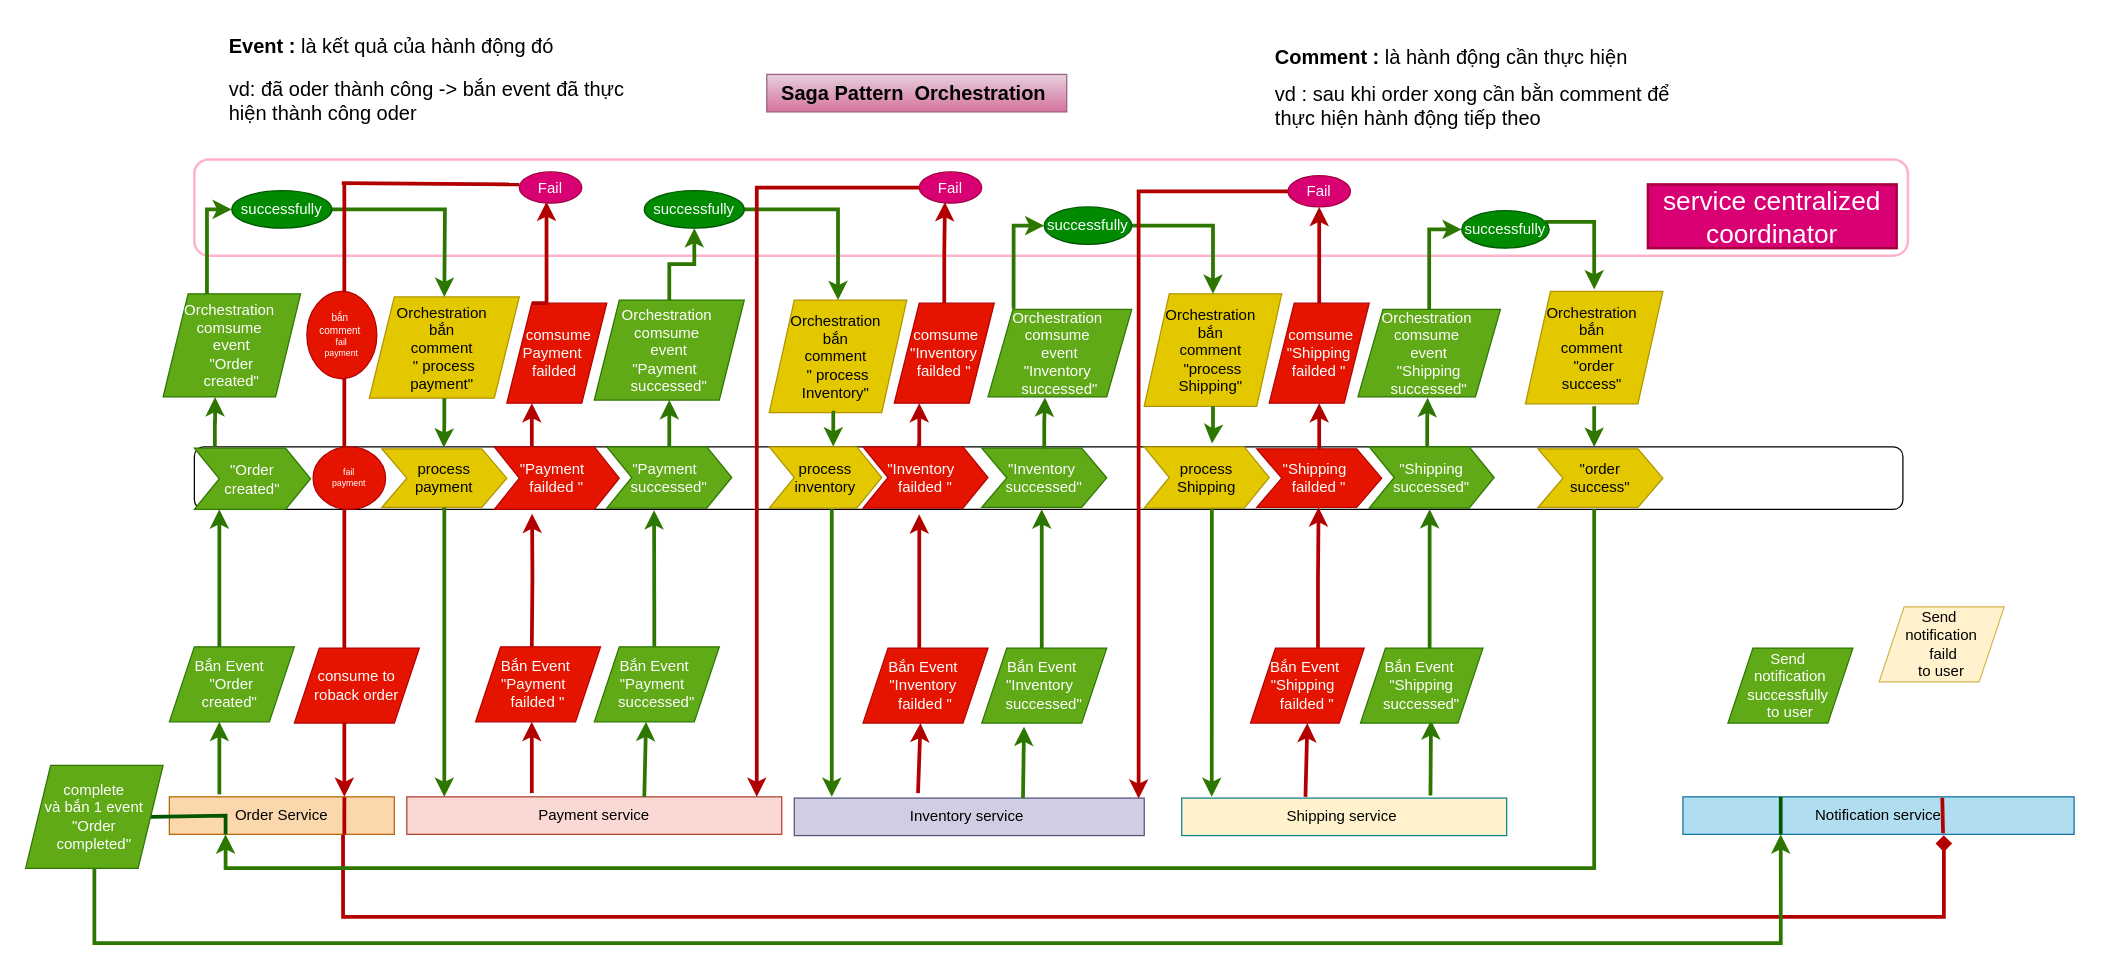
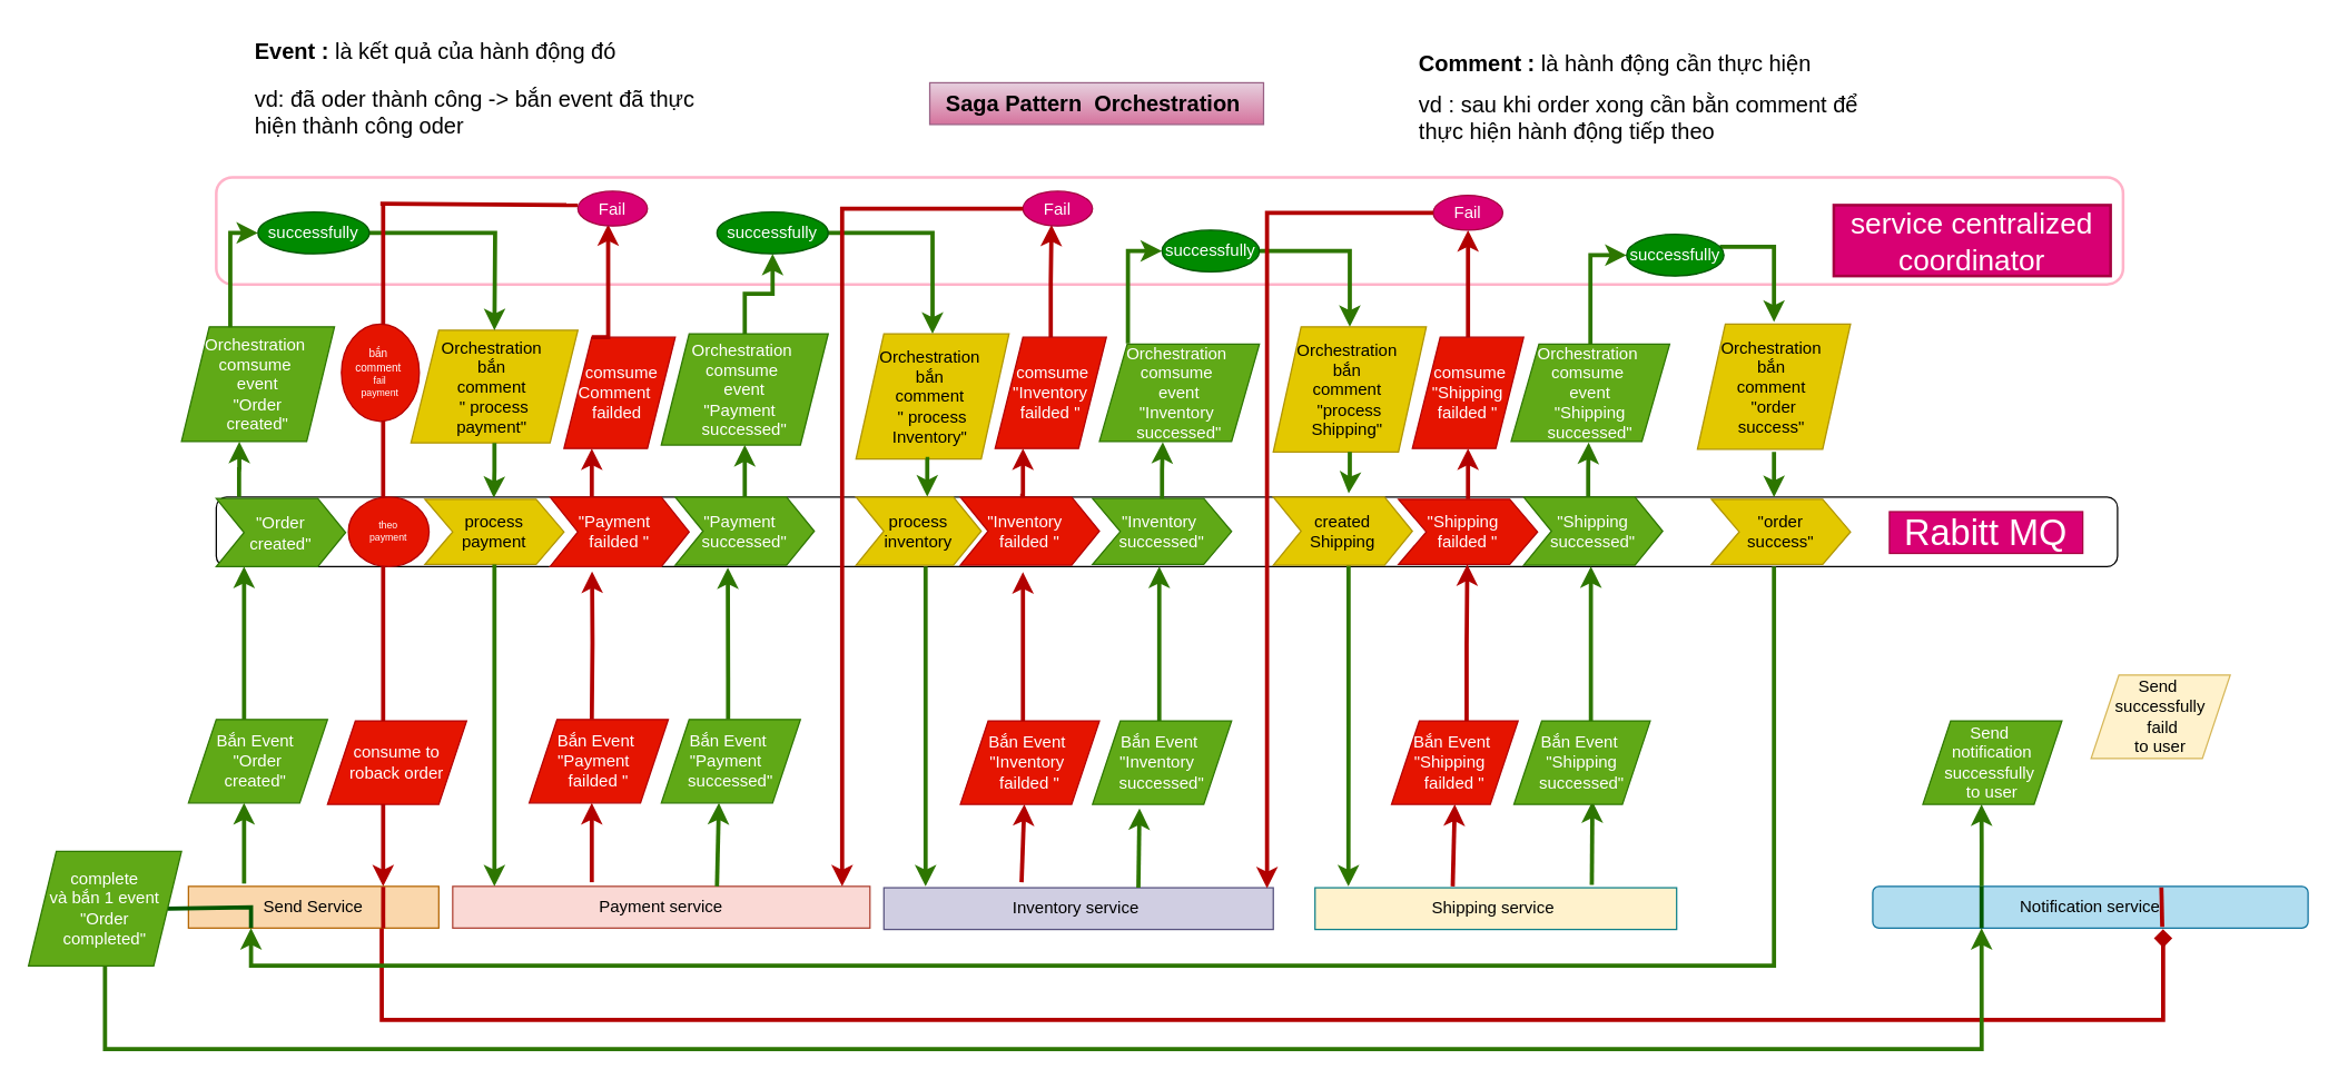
- <mxCell id="85" value="&lt;span style=&quot;font-size: 16px;&quot;&gt;&lt;b&gt;Saga Pattern&amp;nbsp; &lt;/b&gt;&lt;/span&gt;&lt;span style=&quot;font-size: 16px;&quot;&gt;&lt;b&gt;Orchestration&lt;/b&gt;&lt;/span&gt;&lt;span style=&quot;font-size: 16px;&quot;&gt;&lt;b&gt;&amp;nbsp;&lt;/b&gt;&lt;/span&gt;" style="text;html=1;align=center;verticalAlign=middle;whiteSpace=wrap;rounded=0;fillColor=#e6d0de;gradientColor=#d5739d;strokeColor=#996185;" parent="1" vertex="1"><mxGeometry x="613" y="59" width="240" height="30" as="geometry" /></mxCell>
+ <mxCell id="85" value="&lt;span style=&quot;font-size: 16px;&quot;&gt;&lt;b&gt;Saga Pattern&amp;nbsp; &lt;/b&gt;&lt;/span&gt;&lt;span style=&quot;font-size: 16px;&quot;&gt;&lt;b&gt;Orchestration&lt;/b&gt;&lt;/span&gt;&lt;span style=&quot;font-size: 16px;&quot;&gt;&lt;b&gt;&amp;nbsp;&lt;/b&gt;&lt;/span&gt;" style="text;html=1;align=center;verticalAlign=middle;whiteSpace=wrap;rounded=0;fillColor=#e6d0de;gradientColor=#d5739d;strokeColor=#996185;" parent="1" vertex="1"><mxGeometry x="668" y="59" width="240" height="30" as="geometry" /></mxCell>
- <mxCell id="38" value="&lt;div&gt;&lt;span style=&quot;background-color: initial;&quot;&gt;&amp;nbsp; &amp;nbsp; comsume&amp;nbsp;&lt;/span&gt;&amp;nbsp;&amp;nbsp;&lt;/div&gt;&lt;div&gt;Payment&amp;nbsp;&lt;span style=&quot;background-color: initial;&quot;&gt;&amp;nbsp;&lt;/span&gt;&lt;/div&gt;&lt;div&gt;failded&amp;nbsp;&lt;/div&gt;" style="shape=parallelogram;perimeter=parallelogramPerimeter;whiteSpace=wrap;html=1;fixedSize=1;fillColor=#e51400;fontColor=#ffffff;strokeColor=#B20000;" parent="1" vertex="1"><mxGeometry x="405" y="242" width="80" height="80" as="geometry" /></mxCell>
+ <mxCell id="38" value="&lt;div&gt;&lt;span style=&quot;background-color: initial;&quot;&gt;&amp;nbsp; &amp;nbsp; comsume&amp;nbsp;&lt;/span&gt;&amp;nbsp;&amp;nbsp;&lt;/div&gt;&lt;div&gt;Comment&amp;nbsp;&lt;span style=&quot;background-color: initial;&quot;&gt;&amp;nbsp;&lt;/span&gt;&lt;/div&gt;&lt;div&gt;failded&amp;nbsp;&lt;/div&gt;" style="shape=parallelogram;perimeter=parallelogramPerimeter;whiteSpace=wrap;html=1;fixedSize=1;fillColor=#e51400;fontColor=#ffffff;strokeColor=#B20000;" parent="1" vertex="1"><mxGeometry x="405" y="242" width="80" height="80" as="geometry" /></mxCell>
- <mxCell id="89" value="fail&lt;div style=&quot;font-size: 7px;&quot;&gt;payment&lt;/div&gt;" style="ellipse;whiteSpace=wrap;html=1;fillColor=#e51400;fontColor=#ffffff;strokeColor=#B20000;fontSize=7;" parent="1" vertex="1"><mxGeometry x="250" y="357" width="58" height="50" as="geometry" /></mxCell>
+ <mxCell id="89" value="theo&lt;div style=&quot;font-size: 7px;&quot;&gt;payment&lt;/div&gt;" style="ellipse;whiteSpace=wrap;html=1;fillColor=#e51400;fontColor=#ffffff;strokeColor=#B20000;fontSize=7;" parent="1" vertex="1"><mxGeometry x="250" y="357" width="58" height="50" as="geometry" /></mxCell>
- <mxCell id="65" value="&lt;div&gt;process&lt;/div&gt;&lt;div&gt;Shipping&lt;/div&gt;" style="shape=step;perimeter=stepPerimeter;fixedSize=1;points=[];whiteSpace=wrap;html=1;fillColor=#e3c800;fontColor=#000000;strokeColor=#B09500;" parent="1" vertex="1"><mxGeometry x="915" y="357" width="100" height="49" as="geometry" /></mxCell>
+ <mxCell id="65" value="&lt;div&gt;created&lt;/div&gt;&lt;div&gt;Shipping&lt;/div&gt;" style="shape=step;perimeter=stepPerimeter;fixedSize=1;points=[];whiteSpace=wrap;html=1;fillColor=#e3c800;fontColor=#000000;strokeColor=#B09500;" parent="1" vertex="1"><mxGeometry x="915" y="357" width="100" height="49" as="geometry" /></mxCell>
+ <mxCell id="97" value="Rabitt MQ" style="text;html=1;align=center;verticalAlign=middle;whiteSpace=wrap;rounded=0;fillColor=#d80073;fontColor=#ffffff;strokeColor=#A50040;fontSize=26;" parent="1" vertex="1"><mxGeometry x="1358" y="367.5" width="139" height="30" as="geometry" /></mxCell>
- <mxCell id="99" value="Send&amp;nbsp;&lt;div&gt;notification&lt;/div&gt;&lt;div&gt;&amp;nbsp;faild&lt;/div&gt;&lt;div&gt;to user&lt;/div&gt;" style="shape=parallelogram;perimeter=parallelogramPerimeter;whiteSpace=wrap;html=1;fixedSize=1;fillColor=#fff2cc;strokeColor=#d6b656;" vertex="1" parent="1"><mxGeometry x="1503" y="485" width="100" height="60" as="geometry" /></mxCell>
+ <mxCell id="99" value="Send&amp;nbsp;&lt;div&gt;successfully&lt;/div&gt;&lt;div&gt;&amp;nbsp;faild&lt;/div&gt;&lt;div&gt;to user&lt;/div&gt;" style="shape=parallelogram;perimeter=parallelogramPerimeter;whiteSpace=wrap;html=1;fixedSize=1;fillColor=#fff2cc;strokeColor=#d6b656;" vertex="1" parent="1"><mxGeometry x="1503" y="485" width="100" height="60" as="geometry" /></mxCell>
+ <mxCell id="105" style="edgeStyle=orthogonalEdgeStyle;rounded=0;orthogonalLoop=1;jettySize=auto;html=1;entryX=0.422;entryY=1;entryDx=0;entryDy=0;exitX=0.25;exitY=0;exitDx=0;exitDy=0;entryPerimeter=0;fillColor=#60a917;strokeColor=#2D7600;strokeWidth=3;" edge="1" parent="1" source="71" target="73"><mxGeometry relative="1" as="geometry"><Array as="points"><mxPoint x="1425" y="607" /><mxPoint x="1425" y="607" /></Array></mxGeometry></mxCell>
- <mxCell id="3" value="Order Service" style="rounded=0;whiteSpace=wrap;html=1;fillColor=#fad7ac;strokeColor=#b46504;" parent="1" vertex="1"><mxGeometry x="135" y="637" width="180" height="30" as="geometry" /></mxCell>
+ <mxCell id="3" value="Send Service" style="rounded=0;whiteSpace=wrap;html=1;fillColor=#fad7ac;strokeColor=#b46504;" parent="1" vertex="1"><mxGeometry x="135" y="637" width="180" height="30" as="geometry" /></mxCell>
- <mxCell id="71" value="Notification service" style="rounded=0;whiteSpace=wrap;html=1;fillColor=#b1ddf0;strokeColor=#10739e;" parent="1" vertex="1"><mxGeometry x="1346" y="637" width="313" height="30" as="geometry" /></mxCell>
+ <mxCell id="71" value="Notification service" style="whiteSpace=wrap;html=1;fillColor=#b1ddf0;strokeColor=#10739e;rounded=1;" parent="1" vertex="1"><mxGeometry x="1346" y="637" width="313" height="30" as="geometry" /></mxCell>
